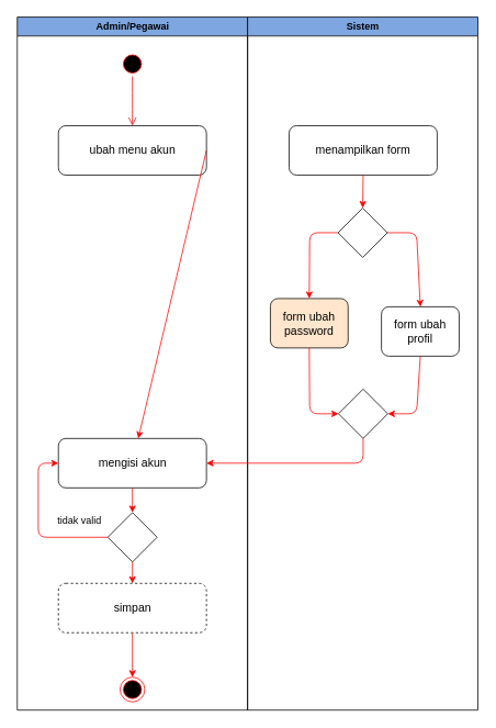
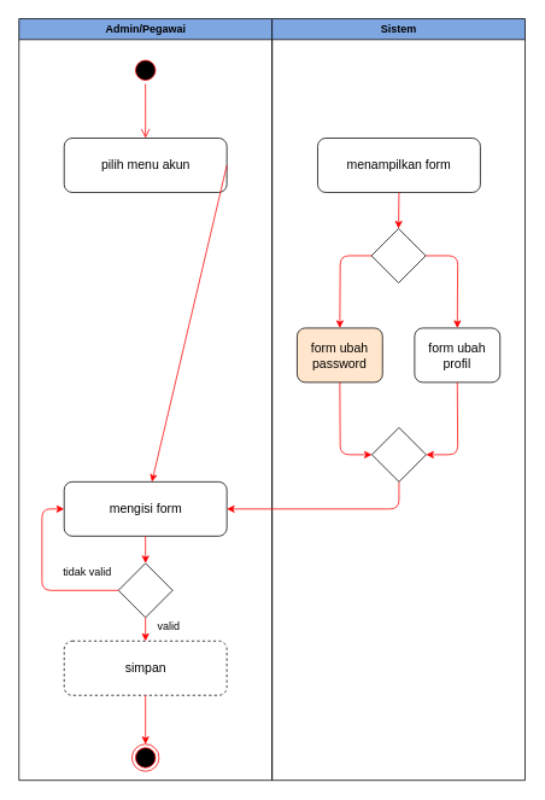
- <mxCell id="5" value="ubah menu akun" style="rounded=1;whiteSpace=wrap;html=1;fontSize=14;startSize=26;" parent="2" vertex="1"><mxGeometry x="50" y="132" width="180" height="60" as="geometry" /></mxCell>
+ <mxCell id="5" value="pilih menu akun" style="rounded=1;whiteSpace=wrap;html=1;fontSize=14;startSize=26;" parent="2" vertex="1"><mxGeometry x="50" y="132" width="180" height="60" as="geometry" /></mxCell>
- <mxCell id="19" value="form ubah profil" style="rounded=1;whiteSpace=wrap;html=1;fontSize=14;startSize=26;" vertex="1" parent="15"><mxGeometry x="162.75" y="352" width="94.5" height="60" as="geometry" /></mxCell>
+ <mxCell id="19" value="form ubah profil" style="rounded=1;whiteSpace=wrap;html=1;fontSize=14;startSize=26;" vertex="1" parent="15"><mxGeometry x="157.75" y="342" width="94.5" height="60" as="geometry" /></mxCell>
- <mxCell id="6" value="mengisi akun" style="rounded=1;whiteSpace=wrap;html=1;fontSize=14;startSize=26;" vertex="1" parent="2"><mxGeometry x="50" y="512" width="180" height="60" as="geometry" /></mxCell>
+ <mxCell id="6" value="mengisi form" style="rounded=1;whiteSpace=wrap;html=1;fontSize=14;startSize=26;" vertex="1" parent="2"><mxGeometry x="50" y="512" width="180" height="60" as="geometry" /></mxCell>
+ <mxCell id="14" value="valid" style="text;html=1;align=center;verticalAlign=middle;resizable=0;points=[];autosize=1;strokeColor=none;" vertex="1" parent="2"><mxGeometry x="145.5" y="662" width="40" height="20" as="geometry" /></mxCell>
